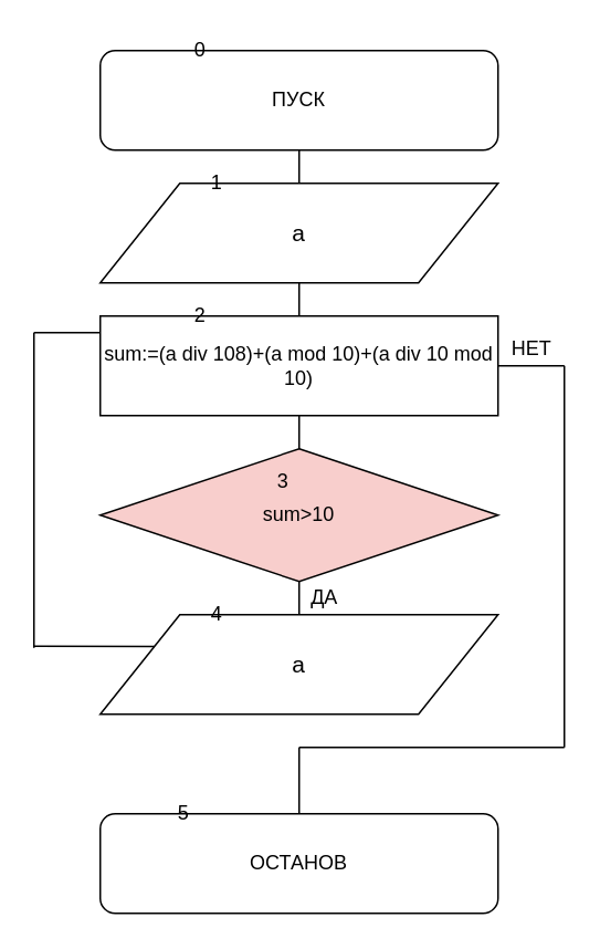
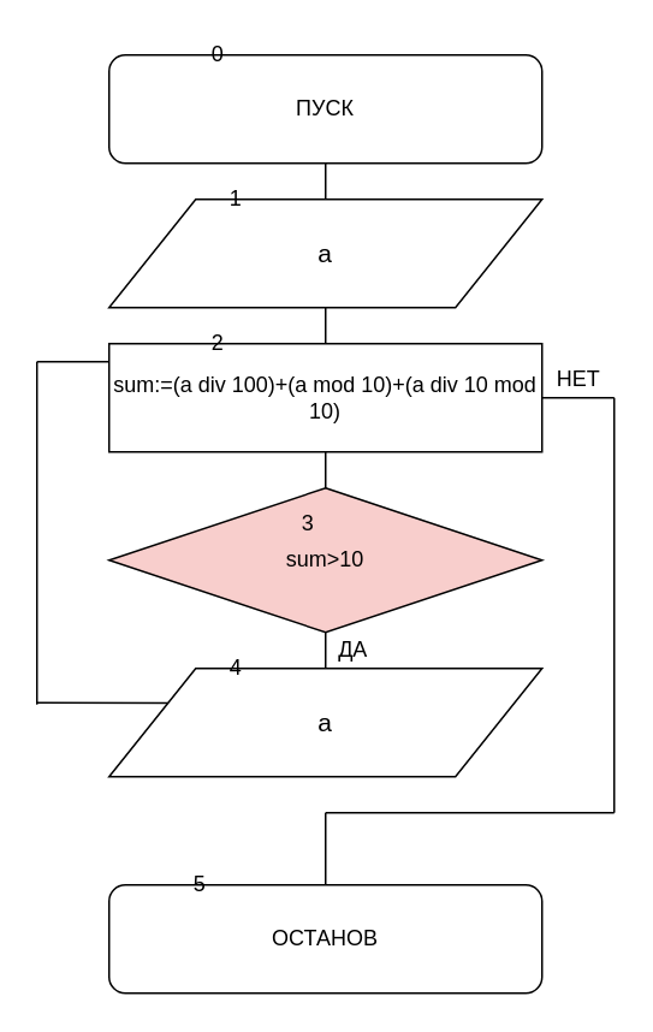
- <mxCell id="5" value="sum:=(a div 108)+(a mod 10)+(a div 10 mod 10)" style="rounded=0;whiteSpace=wrap;html=1;" vertex="1" parent="1"><mxGeometry x="60" y="190" width="240" height="60" as="geometry" /></mxCell>
+ <mxCell id="5" value="sum:=(a div 100)+(a mod 10)+(a div 10 mod 10)" style="rounded=0;whiteSpace=wrap;html=1;" vertex="1" parent="1"><mxGeometry x="60" y="190" width="240" height="60" as="geometry" /></mxCell>
